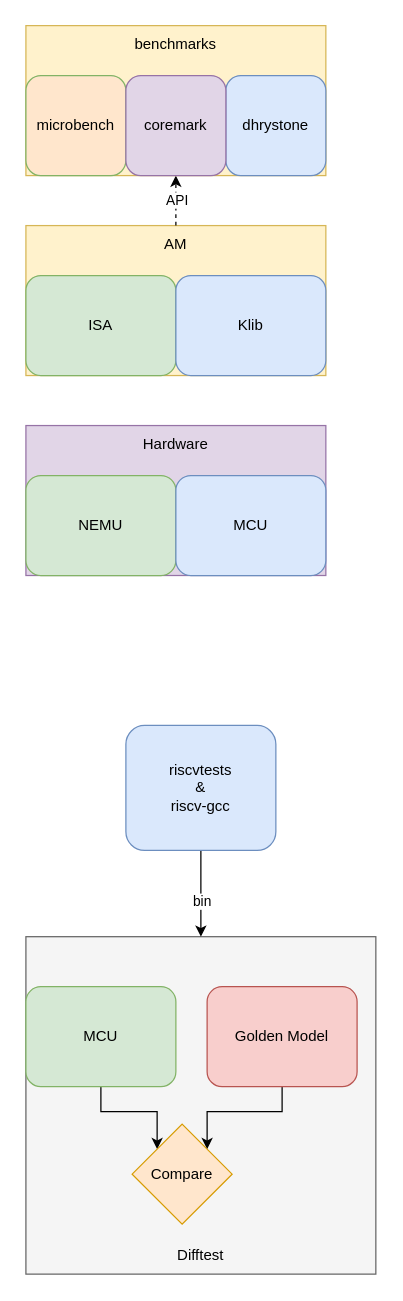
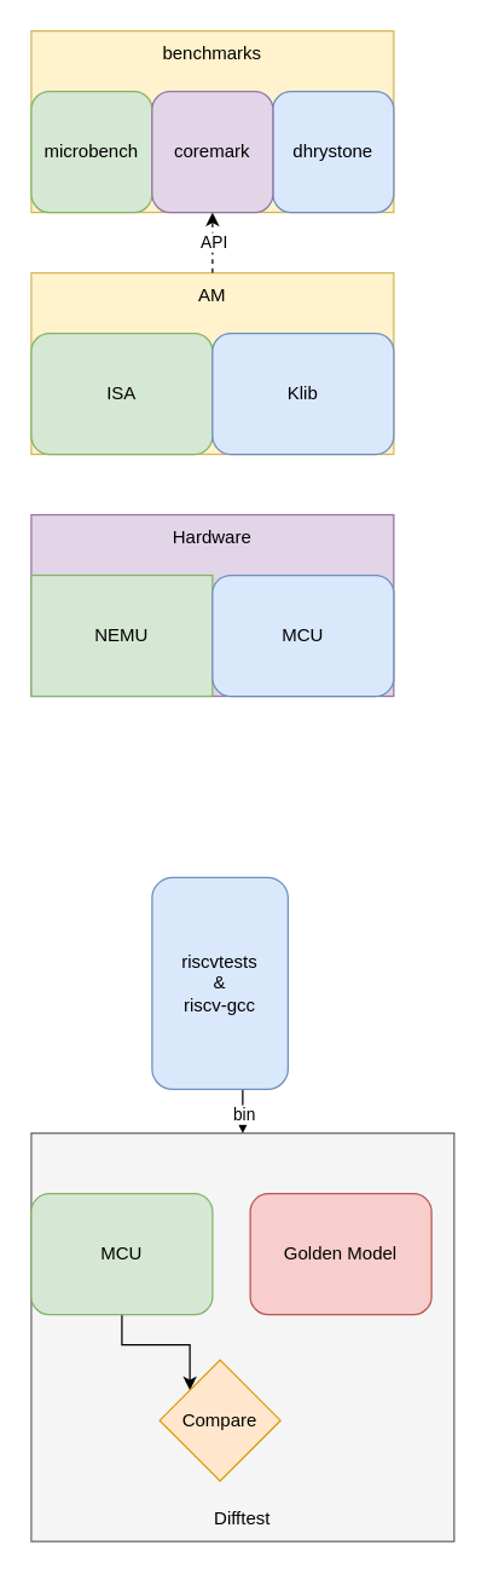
- <mxCell id="13" value="microbench" style="rounded=1;whiteSpace=wrap;html=1;fillColor=#ffe6cc;strokeColor=#82b366;" vertex="1" parent="1"><mxGeometry x="20" y="60" width="80" height="80" as="geometry" /></mxCell>
+ <mxCell id="13" value="microbench" style="rounded=1;whiteSpace=wrap;html=1;fillColor=#d5e8d4;strokeColor=#82b366;" vertex="1" parent="1"><mxGeometry x="20" y="60" width="80" height="80" as="geometry" /></mxCell>
- <mxCell id="6" value="NEMU" style="rounded=1;whiteSpace=wrap;html=1;fillColor=#d5e8d4;strokeColor=#82b366;" vertex="1" parent="1"><mxGeometry x="20" y="380" width="120" height="80" as="geometry" /></mxCell>
+ <mxCell id="6" value="NEMU" style="whiteSpace=wrap;html=1;fillColor=#d5e8d4;strokeColor=#82b366;rounded=0;" vertex="1" parent="1"><mxGeometry x="20" y="380" width="120" height="80" as="geometry" /></mxCell>
- <mxCell id="25" value="riscvtests&lt;br&gt;&amp;amp;&lt;br&gt;riscv-gcc" style="rounded=1;whiteSpace=wrap;html=1;fillColor=#dae8fc;strokeColor=#6c8ebf;" vertex="1" parent="1"><mxGeometry x="100" y="580" width="120" height="100" as="geometry" /></mxCell>
+ <mxCell id="25" value="riscvtests&lt;br&gt;&amp;amp;&lt;br&gt;riscv-gcc" style="rounded=1;whiteSpace=wrap;html=1;fillColor=#dae8fc;strokeColor=#6c8ebf;" vertex="1" parent="1"><mxGeometry x="100" y="580" width="90" height="140" as="geometry" /></mxCell>
- <mxCell id="20" style="edgeStyle=orthogonalEdgeStyle;rounded=0;orthogonalLoop=1;jettySize=auto;html=1;exitX=0.5;exitY=1;exitDx=0;exitDy=0;entryX=1;entryY=0;entryDx=0;entryDy=0;" edge="1" parent="1" source="21" target="22"><mxGeometry relative="1" as="geometry" /></mxCell>
